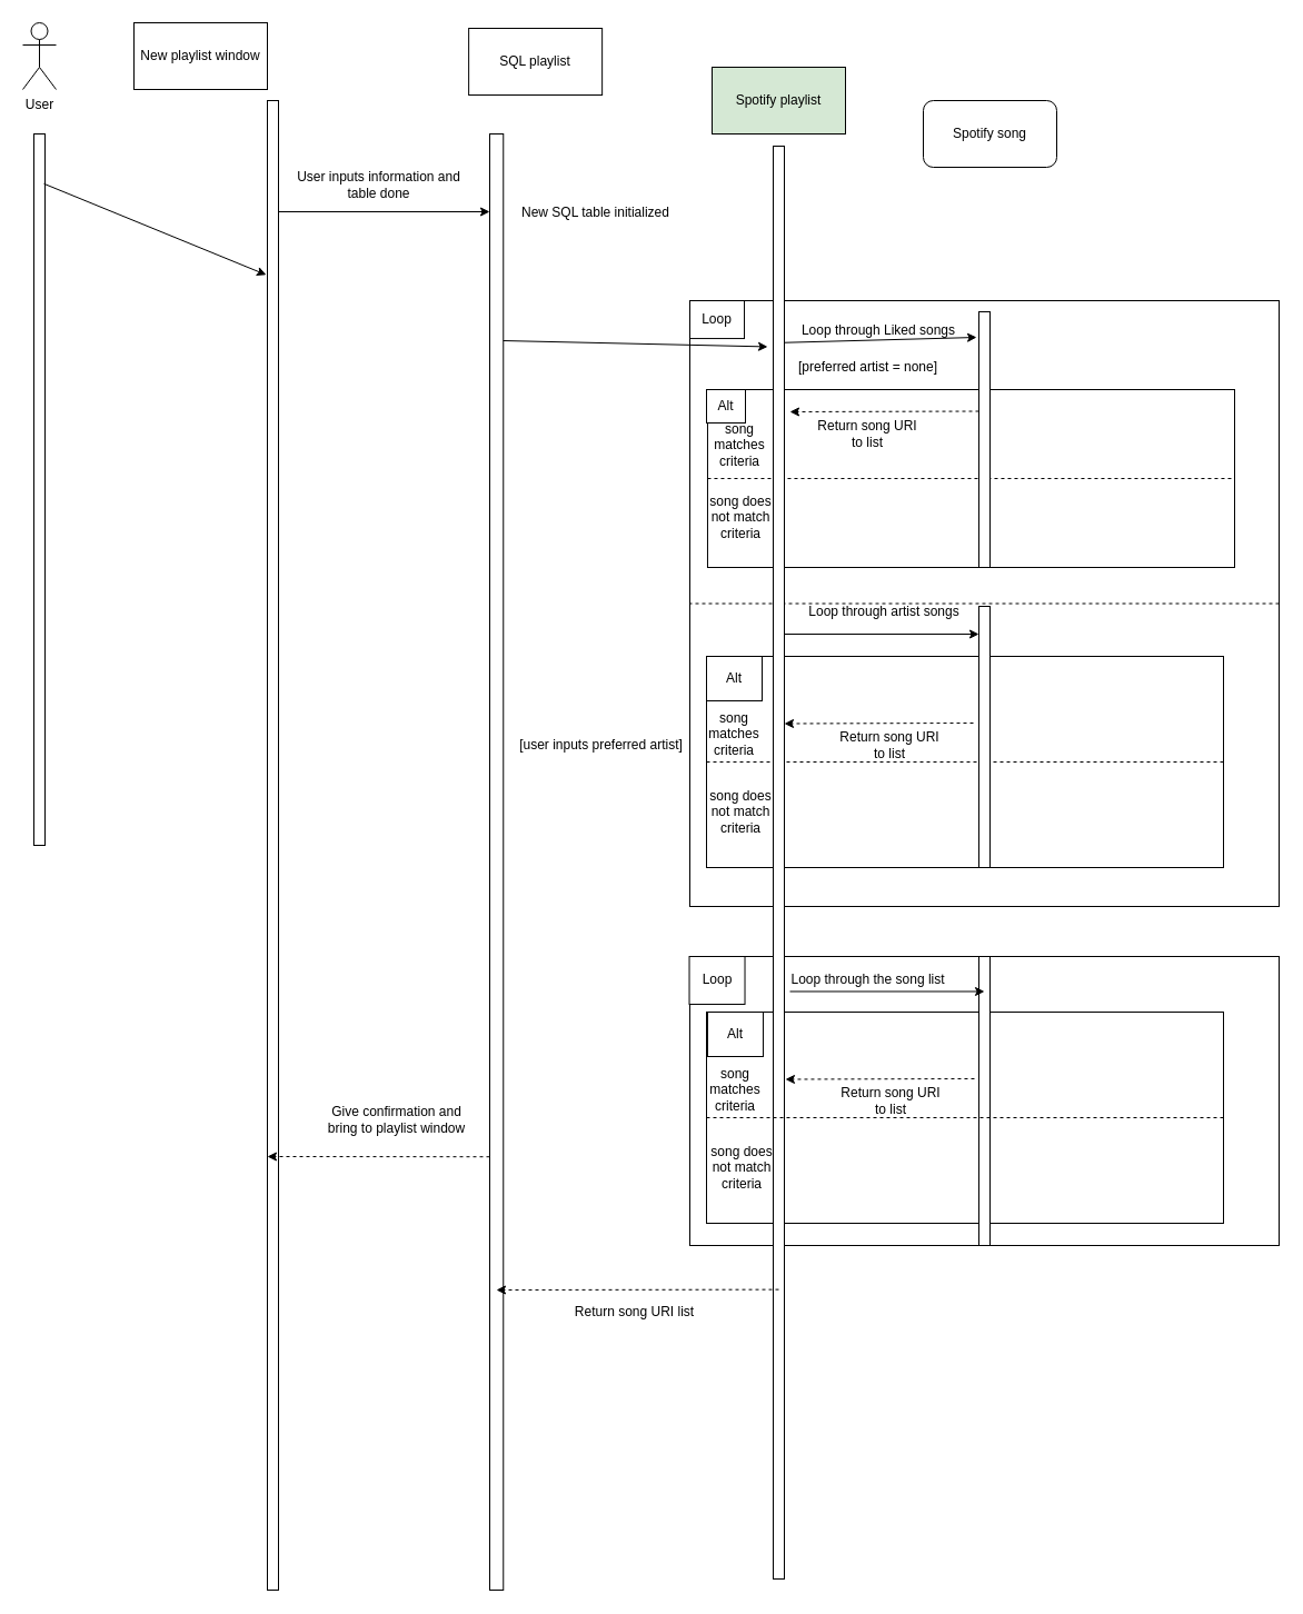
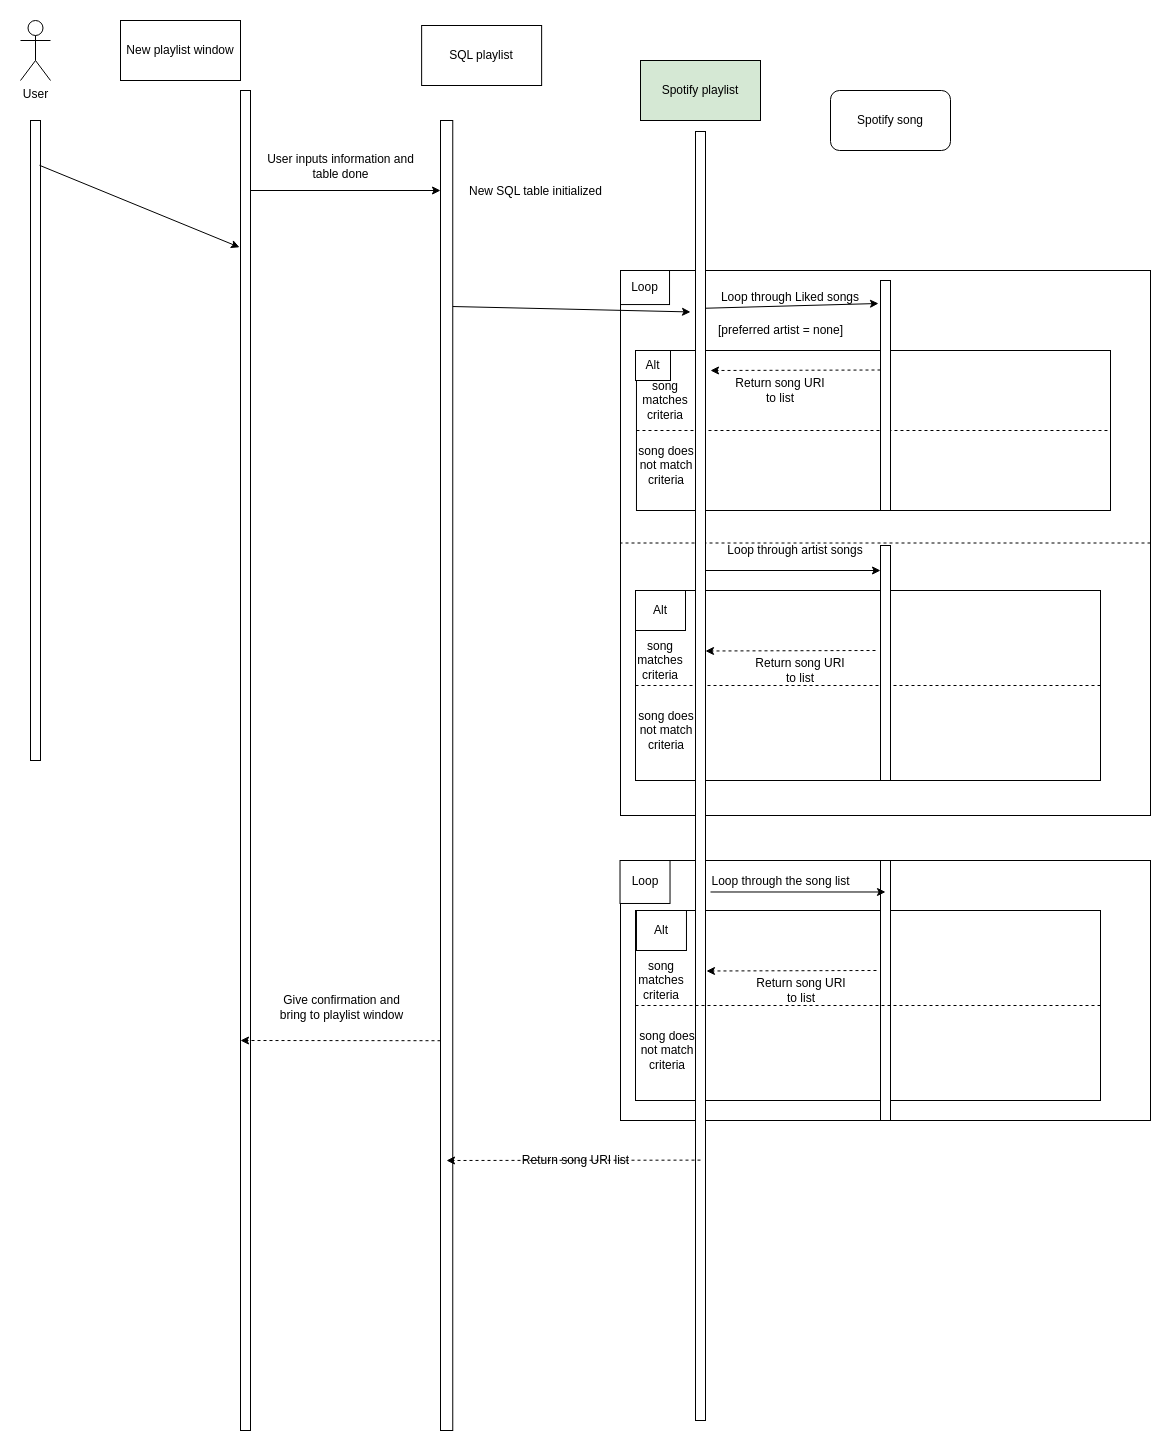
- <mxCell id="22" value="[user inputs preferred artist]" style="text;html=1;align=center;verticalAlign=middle;resizable=0;points=[];autosize=1;" parent="1" vertex="1"><mxGeometry x="460" y="660" width="160" height="20" as="geometry" /></mxCell>
- <mxCell id="56" value="Give confirmation and &lt;br&gt;bring to playlist window" style="text;html=1;align=center;verticalAlign=middle;resizable=0;points=[];autosize=1;" vertex="1" parent="1"><mxGeometry x="286" y="992" width="140" height="30" as="geometry" /></mxCell>
+ <mxCell id="56" value="Give confirmation and &lt;br&gt;bring to playlist window" style="text;html=1;align=center;verticalAlign=middle;resizable=0;points=[];autosize=1;" vertex="1" parent="1"><mxGeometry x="271" y="992" width="140" height="30" as="geometry" /></mxCell>
- <mxCell id="54" value="Return song URI list" style="text;html=1;align=center;verticalAlign=middle;resizable=0;points=[];autosize=1;" vertex="1" parent="1"><mxGeometry x="509.52" y="1170" width="120" height="20" as="geometry" /></mxCell>
+ <mxCell id="54" value="Return song URI list" style="text;html=1;align=center;verticalAlign=middle;resizable=0;points=[];autosize=1;" vertex="1" parent="1"><mxGeometry x="514.52" y="1150" width="120" height="20" as="geometry" /></mxCell>
